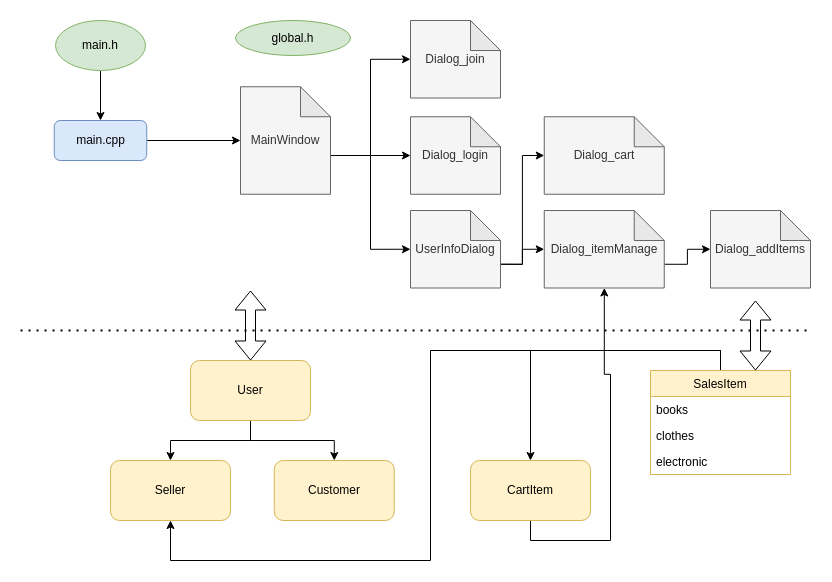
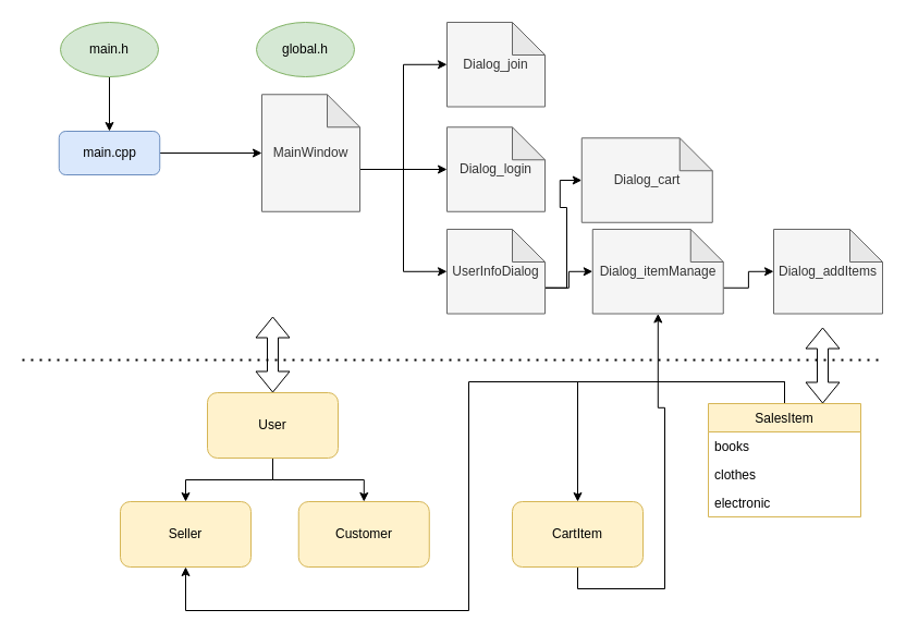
- <mxCell id="6" value="global.h" style="ellipse;whiteSpace=wrap;html=1;fillColor=#d5e8d4;strokeColor=#82b366;" parent="1" vertex="1"><mxGeometry x="235" y="20" width="115" height="35" as="geometry" /></mxCell>
+ <mxCell id="6" value="global.h" style="ellipse;whiteSpace=wrap;html=1;fillColor=#d5e8d4;strokeColor=#82b366;" parent="1" vertex="1"><mxGeometry x="235" y="20" width="90" height="50" as="geometry" /></mxCell>
- <mxCell id="35" value="Dialog_cart" style="shape=note;whiteSpace=wrap;html=1;backgroundOutline=1;darkOpacity=0.05;fillColor=#f5f5f5;strokeColor=#666666;fontColor=#333333;" vertex="1" parent="1"><mxGeometry x="543.75" y="116.25" width="120" height="77.5" as="geometry" /></mxCell>
+ <mxCell id="35" value="Dialog_cart" style="shape=note;whiteSpace=wrap;html=1;backgroundOutline=1;darkOpacity=0.05;fillColor=#f5f5f5;strokeColor=#666666;fontColor=#333333;" vertex="1" parent="1"><mxGeometry x="533.75" y="126.25" width="120" height="77.5" as="geometry" /></mxCell>
